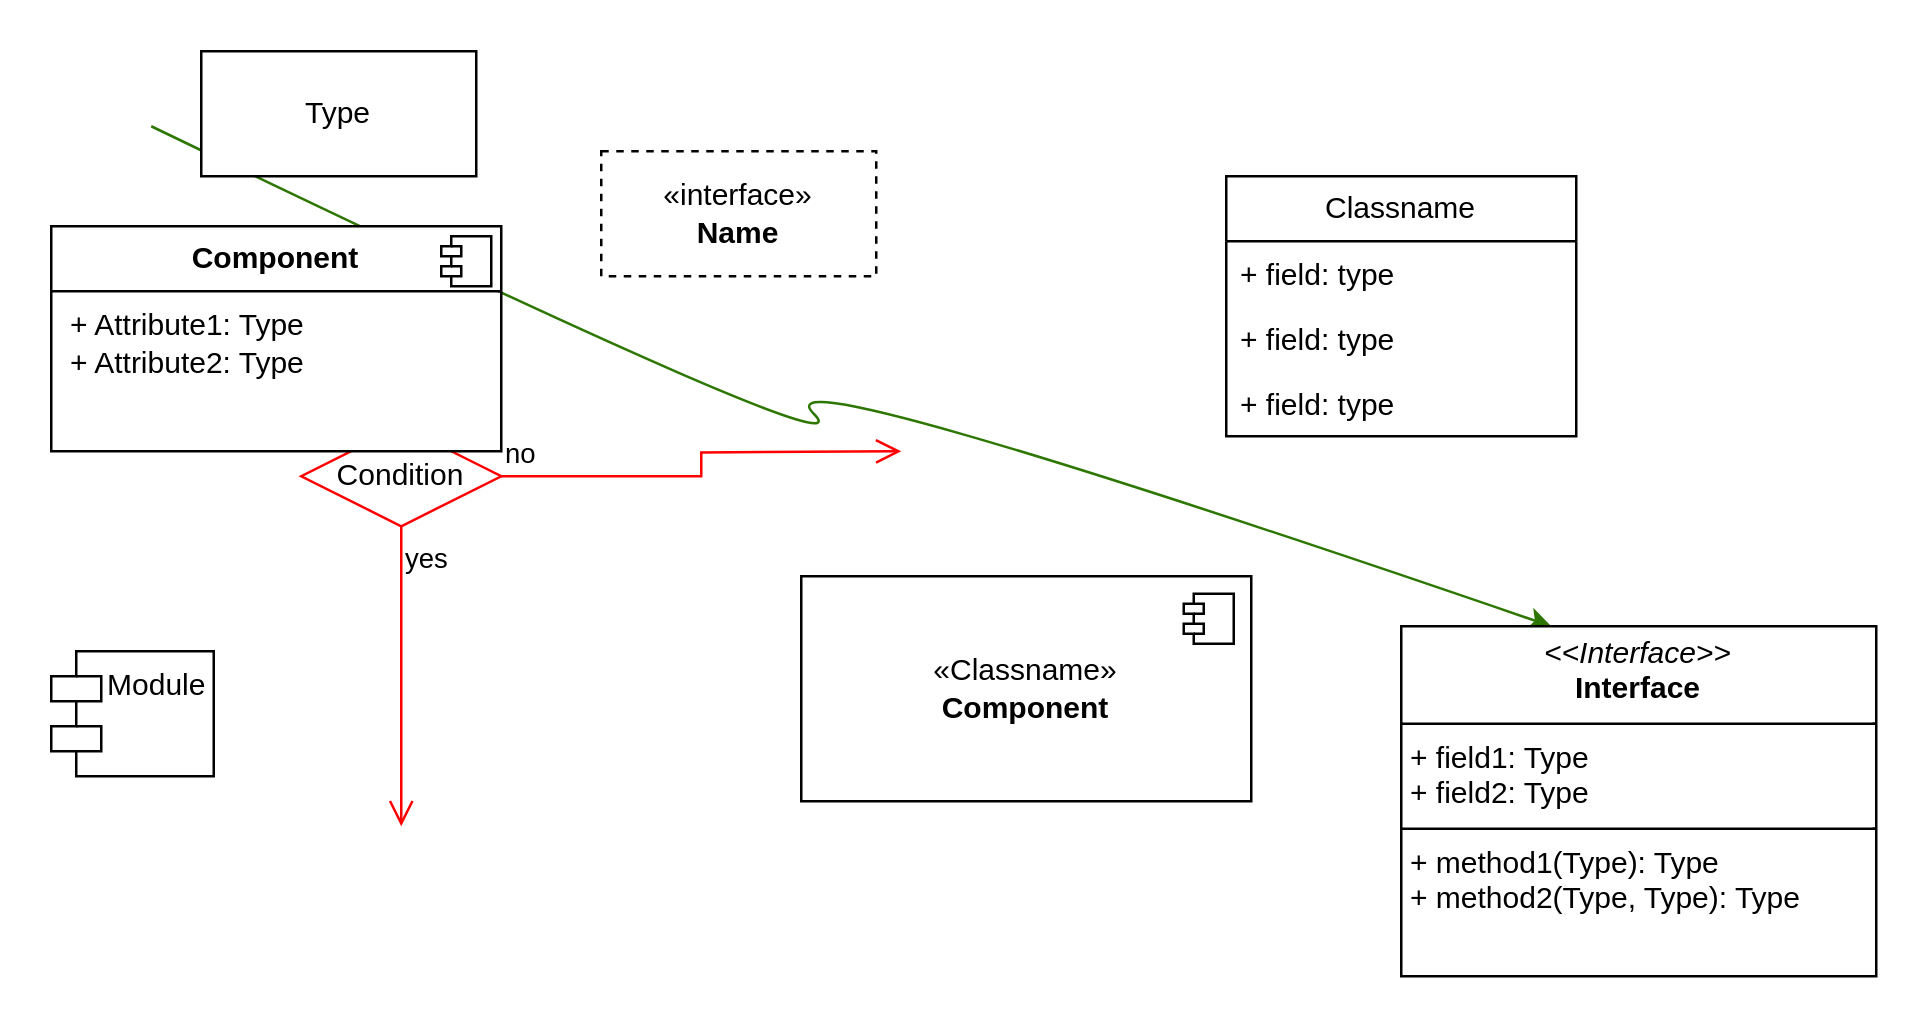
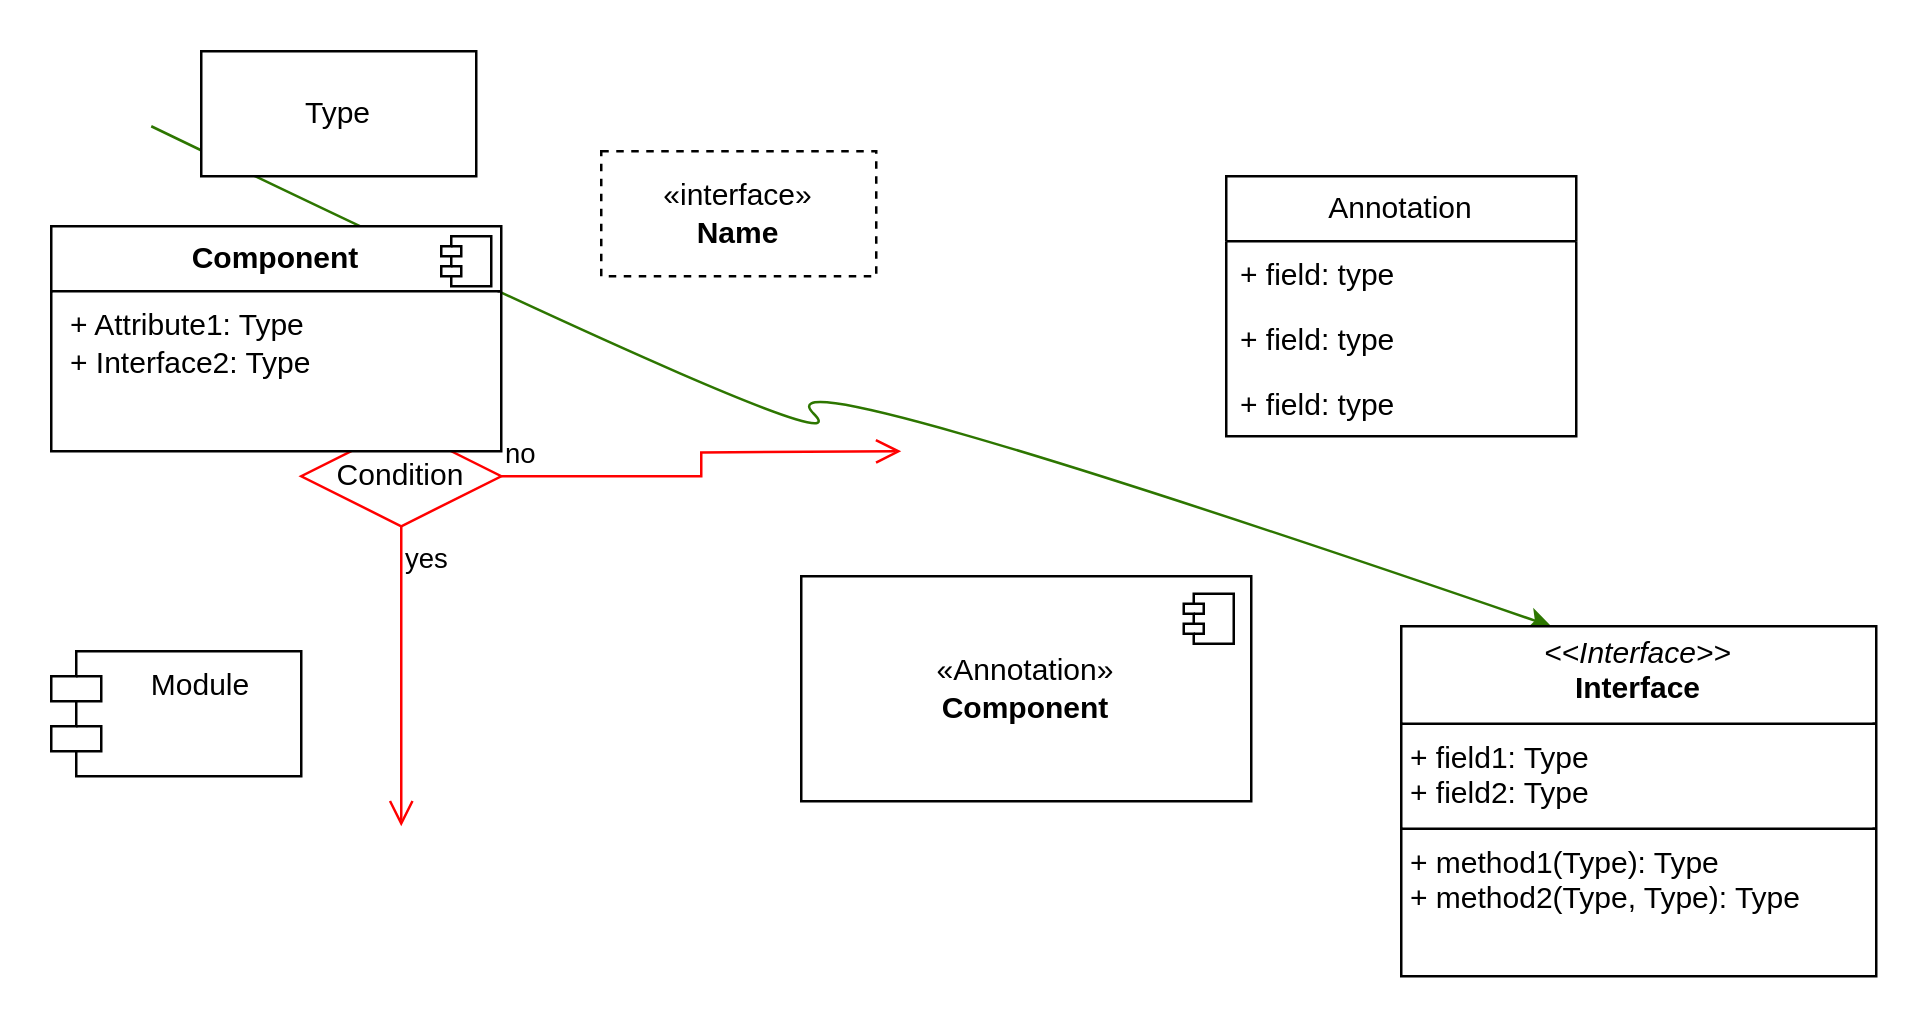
- <mxCell id="6" value="Classname" style="swimlane;fontStyle=0;childLayout=stackLayout;horizontal=1;startSize=26;fillColor=none;horizontalStack=0;resizeParent=1;resizeParentMax=0;resizeLast=0;collapsible=1;marginBottom=0;whiteSpace=wrap;html=1;" vertex="1" parent="1"><mxGeometry x="490" y="70" width="140" height="104" as="geometry" /></mxCell>
+ <mxCell id="6" value="Annotation" style="swimlane;fontStyle=0;childLayout=stackLayout;horizontal=1;startSize=26;fillColor=none;horizontalStack=0;resizeParent=1;resizeParentMax=0;resizeLast=0;collapsible=1;marginBottom=0;whiteSpace=wrap;html=1;" vertex="1" parent="1"><mxGeometry x="490" y="70" width="140" height="104" as="geometry" /></mxCell>
- <mxCell id="15" value="&lt;p style=&quot;margin:0px;margin-top:6px;text-align:center;&quot;&gt;&lt;b&gt;Component&lt;/b&gt;&lt;/p&gt;&lt;hr size=&quot;1&quot; style=&quot;border-style:solid;&quot;/&gt;&lt;p style=&quot;margin:0px;margin-left:8px;&quot;&gt;+ Attribute1: Type&lt;br/&gt;+ Attribute2: Type&lt;/p&gt;" style="align=left;overflow=fill;html=1;dropTarget=0;whiteSpace=wrap;" vertex="1" parent="1"><mxGeometry x="20" y="90" width="180" height="90" as="geometry" /></mxCell>
+ <mxCell id="15" value="&lt;p style=&quot;margin:0px;margin-top:6px;text-align:center;&quot;&gt;&lt;b&gt;Component&lt;/b&gt;&lt;/p&gt;&lt;hr size=&quot;1&quot; style=&quot;border-style:solid;&quot;/&gt;&lt;p style=&quot;margin:0px;margin-left:8px;&quot;&gt;+ Attribute1: Type&lt;br/&gt;+ Interface2: Type&lt;/p&gt;" style="align=left;overflow=fill;html=1;dropTarget=0;whiteSpace=wrap;" vertex="1" parent="1"><mxGeometry x="20" y="90" width="180" height="90" as="geometry" /></mxCell>
- <mxCell id="12" value="&amp;laquo;Classname&amp;raquo;&lt;br/&gt;&lt;b&gt;Component&lt;/b&gt;" style="html=1;dropTarget=0;whiteSpace=wrap;" vertex="1" parent="1"><mxGeometry x="320" y="230" width="180" height="90" as="geometry" /></mxCell>
+ <mxCell id="12" value="&amp;laquo;Annotation&amp;raquo;&lt;br/&gt;&lt;b&gt;Component&lt;/b&gt;" style="html=1;dropTarget=0;whiteSpace=wrap;" vertex="1" parent="1"><mxGeometry x="320" y="230" width="180" height="90" as="geometry" /></mxCell>
- <mxCell id="14" value="Module" style="shape=module;align=left;spacingLeft=20;align=center;verticalAlign=top;whiteSpace=wrap;html=1;" vertex="1" parent="1"><mxGeometry x="20" y="260" width="65" height="50" as="geometry" /></mxCell>
+ <mxCell id="14" value="Module" style="shape=module;align=left;spacingLeft=20;align=center;verticalAlign=top;whiteSpace=wrap;html=1;" vertex="1" parent="1"><mxGeometry x="20" y="260" width="100" height="50" as="geometry" /></mxCell>
